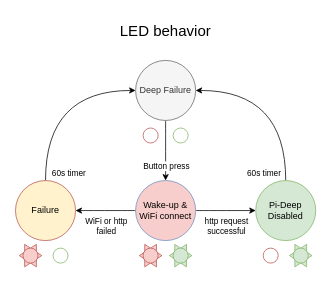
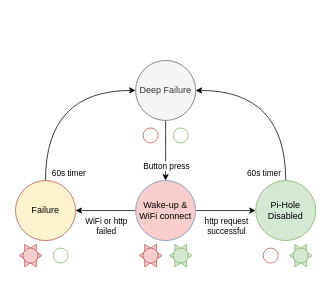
- <mxCell id="18" value="LED behavior" style="text;html=1;strokeColor=none;fillColor=none;align=center;verticalAlign=middle;whiteSpace=wrap;rounded=0;fontSize=20;" parent="1" vertex="1"><mxGeometry x="140" y="20" width="160" height="40" as="geometry" /></mxCell>
- <mxCell id="14" value="Pi-Deep Disabled" style="ellipse;whiteSpace=wrap;html=1;aspect=fixed;fillColor=#d5e8d4;strokeColor=#82b366;" parent="1" vertex="1"><mxGeometry x="340" y="240" width="80" height="80" as="geometry" /></mxCell>
+ <mxCell id="14" value="Pi-Hole Disabled" style="ellipse;whiteSpace=wrap;html=1;aspect=fixed;fillColor=#d5e8d4;strokeColor=#82b366;" parent="1" vertex="1"><mxGeometry x="340" y="240" width="80" height="80" as="geometry" /></mxCell>
